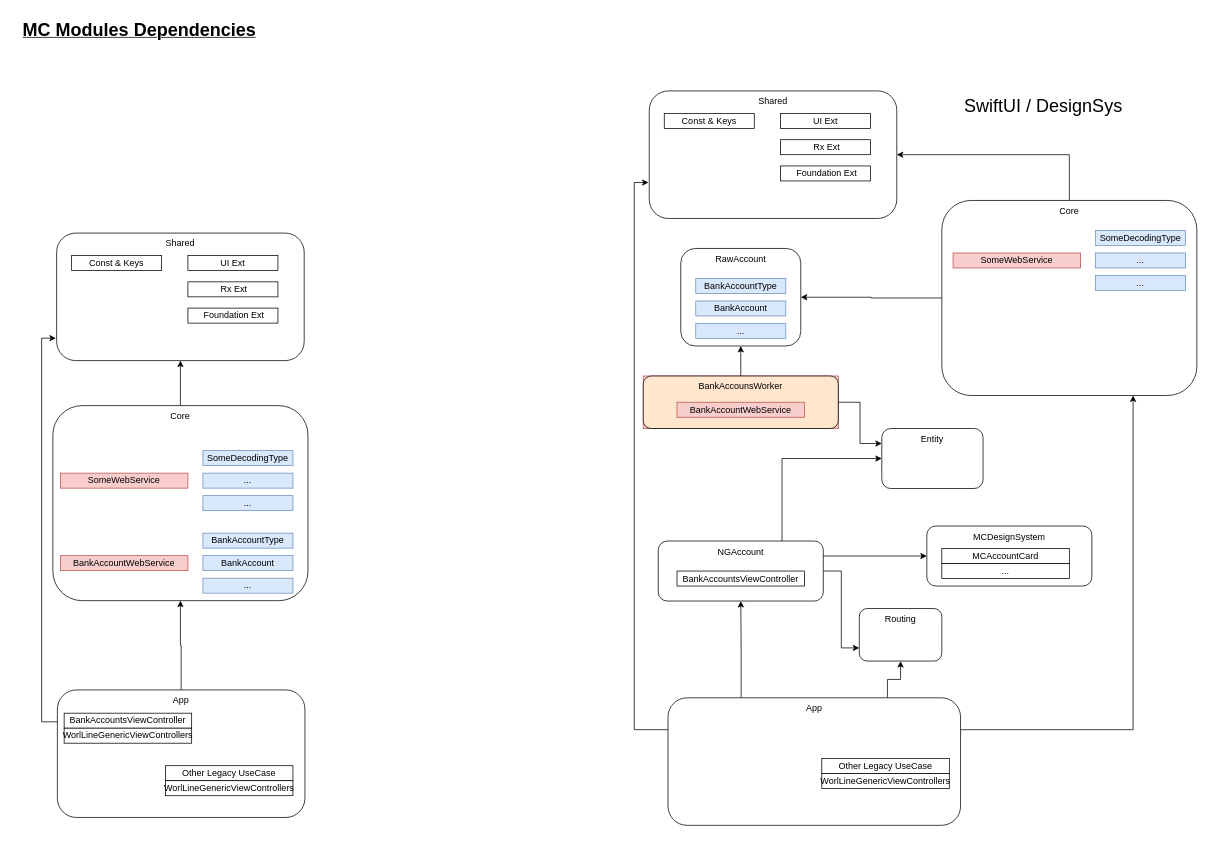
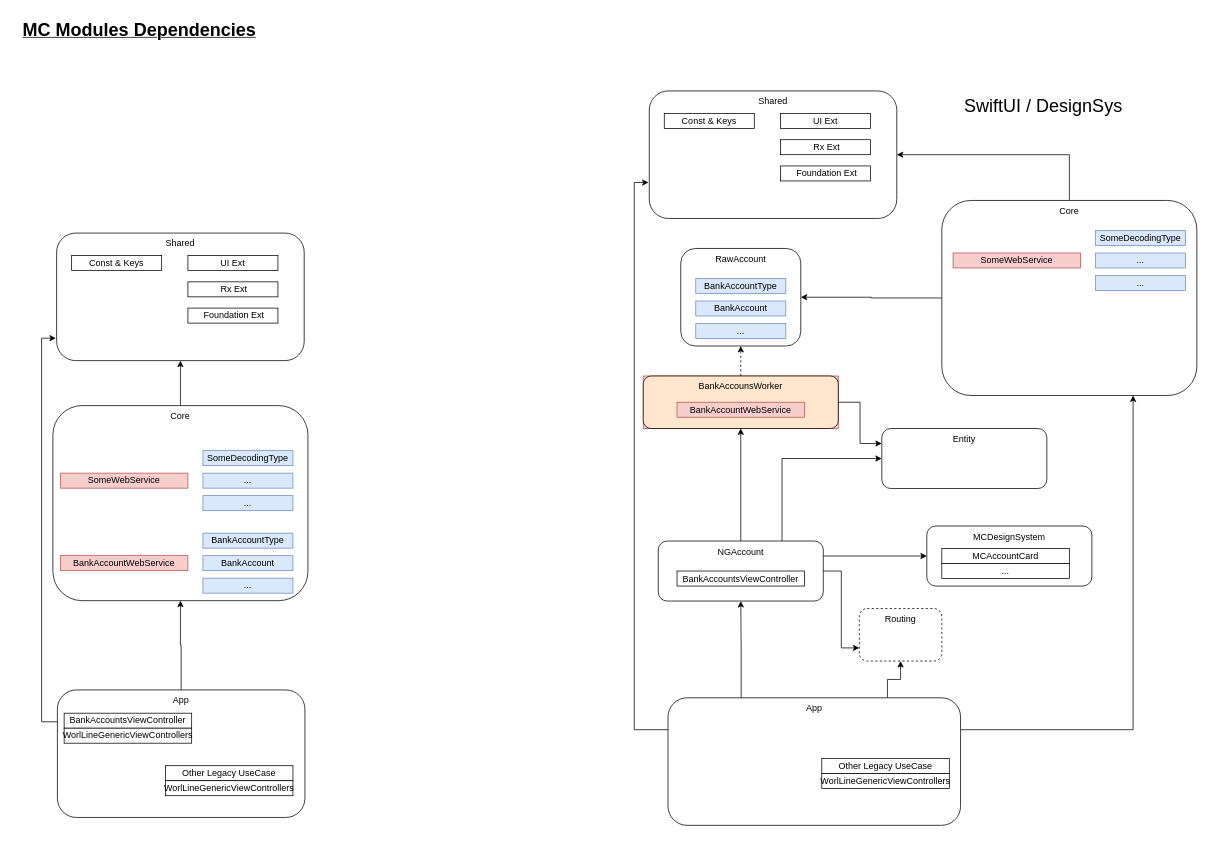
- <mxCell id="33" style="edgeStyle=orthogonalEdgeStyle;rounded=0;orthogonalLoop=1;jettySize=auto;html=1;exitX=0.5;exitY=0;exitDx=0;exitDy=0;entryX=0.5;entryY=1;entryDx=0;entryDy=0;" parent="1" source="18" target="12" edge="1"><mxGeometry relative="1" as="geometry" /></mxCell>
+ <mxCell id="33" style="edgeStyle=orthogonalEdgeStyle;rounded=0;orthogonalLoop=1;jettySize=auto;html=1;exitX=0.5;exitY=0;exitDx=0;exitDy=0;entryX=0.5;entryY=1;entryDx=0;entryDy=0;dashed=1;" parent="1" source="18" target="12" edge="1"><mxGeometry relative="1" as="geometry" /></mxCell>
- <mxCell id="26" value="Entity" style="rounded=1;whiteSpace=wrap;html=1;verticalAlign=top;" parent="1" vertex="1"><mxGeometry x="1175" y="570.5" width="135" height="80" as="geometry" /></mxCell>
+ <mxCell id="26" value="Entity" style="rounded=1;whiteSpace=wrap;html=1;verticalAlign=top;" parent="1" vertex="1"><mxGeometry x="1175" y="570.5" width="220" height="80" as="geometry" /></mxCell>
+ <mxCell id="31" style="edgeStyle=orthogonalEdgeStyle;rounded=0;orthogonalLoop=1;jettySize=auto;html=1;exitX=0.5;exitY=0;exitDx=0;exitDy=0;entryX=0.5;entryY=1;entryDx=0;entryDy=0;" parent="1" source="29" target="18" edge="1"><mxGeometry relative="1" as="geometry" /></mxCell>
- <mxCell id="25" value="Routing" style="rounded=1;whiteSpace=wrap;html=1;verticalAlign=top;" parent="1" vertex="1"><mxGeometry x="1145" y="810.5" width="110" height="70" as="geometry" /></mxCell>
+ <mxCell id="25" value="Routing" style="rounded=1;whiteSpace=wrap;html=1;verticalAlign=top;dashed=1;" parent="1" vertex="1"><mxGeometry x="1145" y="810.5" width="110" height="70" as="geometry" /></mxCell>
